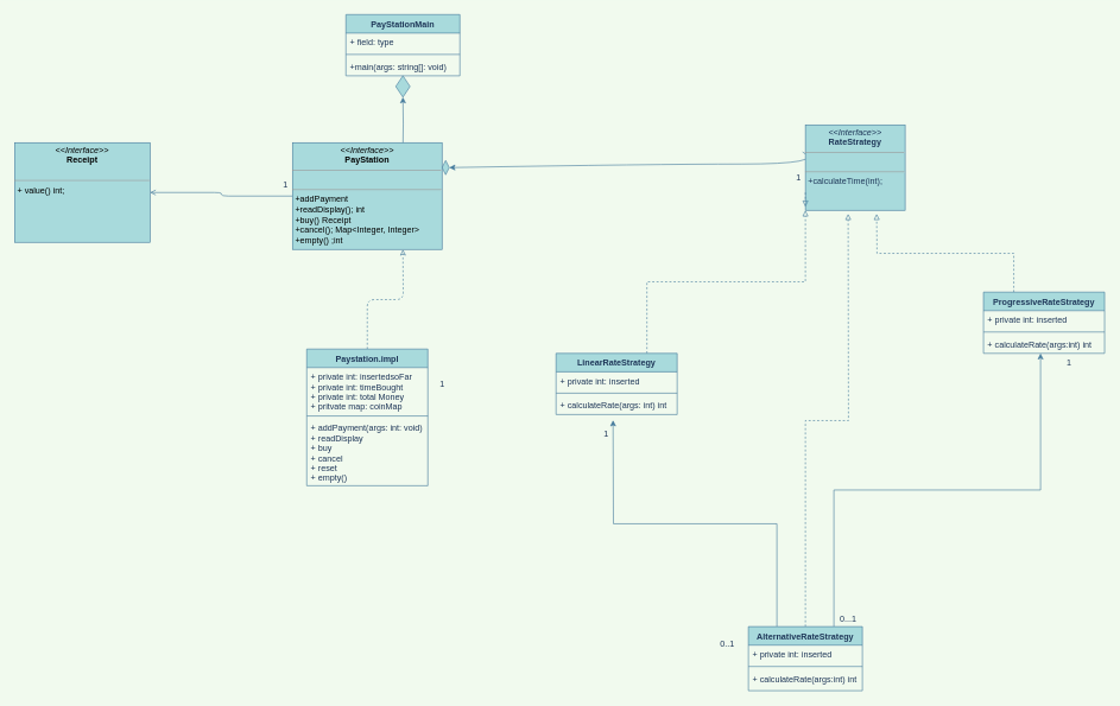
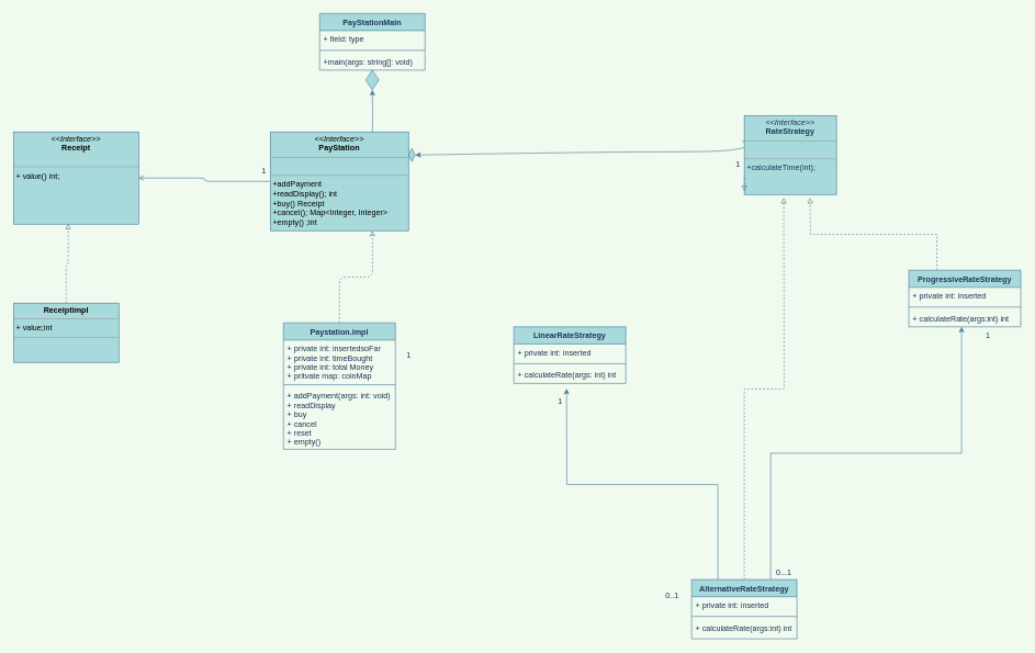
- <mxCell id="15" style="edgeStyle=orthogonalEdgeStyle;rounded=0;orthogonalLoop=1;jettySize=auto;html=1;exitX=0.75;exitY=0;exitDx=0;exitDy=0;entryX=0;entryY=1;entryDx=0;entryDy=0;dashed=1;endArrow=block;endFill=0;labelBackgroundColor=#F1FAEE;strokeColor=#457B9D;fontColor=#1D3557;" edge="1" parent="1" source="16" target="36"><mxGeometry relative="1" as="geometry" /></mxCell>
+ <mxCell id="42" style="edgeStyle=orthogonalEdgeStyle;curved=0;rounded=1;sketch=0;orthogonalLoop=1;jettySize=auto;html=1;entryX=0.437;entryY=0.993;entryDx=0;entryDy=0;entryPerimeter=0;endArrow=block;endFill=0;strokeColor=#457B9D;fillColor=#A8DADC;fontColor=#1D3557;dashed=1;" edge="1" parent="1" source="43" target="41"><mxGeometry relative="1" as="geometry" /></mxCell>
+ <mxCell id="43" value="&lt;p style=&quot;margin: 0px ; margin-top: 4px ; text-align: center&quot;&gt;&lt;b&gt;Receiptimpl&lt;/b&gt;&lt;/p&gt;&lt;hr size=&quot;1&quot;&gt;&lt;p style=&quot;margin: 0px ; margin-left: 4px&quot;&gt;+ value;int&lt;/p&gt;&lt;hr size=&quot;1&quot;&gt;&lt;p style=&quot;margin: 0px ; margin-left: 4px&quot;&gt;&lt;br&gt;&lt;/p&gt;" style="verticalAlign=top;align=left;overflow=fill;fontSize=12;fontFamily=Helvetica;html=1;rounded=0;sketch=0;strokeColor=#457B9D;fillColor=#A8DADC;" vertex="1" parent="1"><mxGeometry x="20" y="460" width="160" height="90" as="geometry" /></mxCell>
